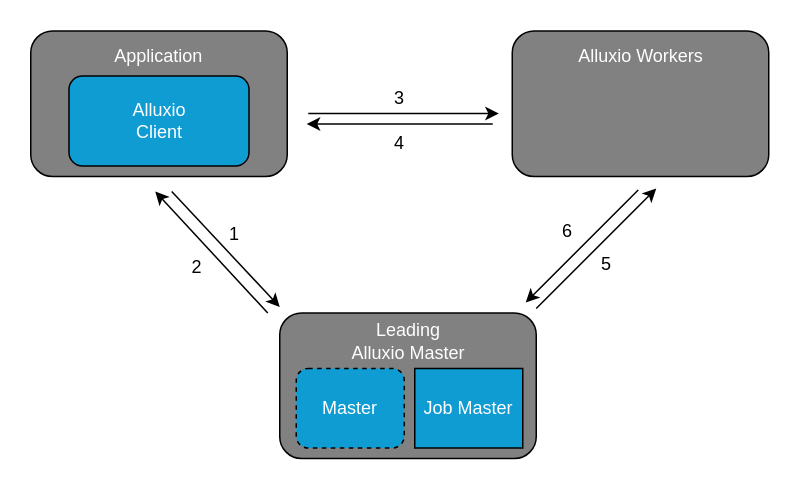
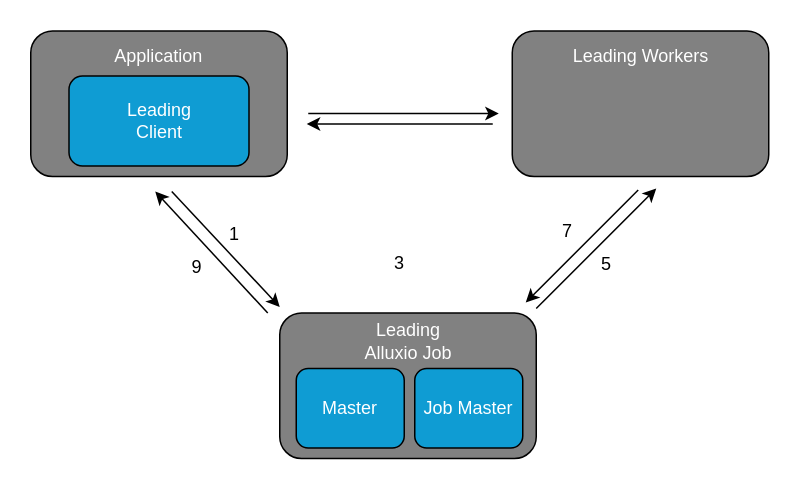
- <mxCell id="12" value="Alluxio Workers" style="text;html=1;strokeColor=none;fillColor=none;align=center;verticalAlign=middle;whiteSpace=wrap;rounded=0;fontColor=#FFFFFF;" parent="1" vertex="1"><mxGeometry x="379.5" y="22" width="94" height="30" as="geometry" /></mxCell>
+ <mxCell id="12" value="Leading Workers" style="text;html=1;strokeColor=none;fillColor=none;align=center;verticalAlign=middle;whiteSpace=wrap;rounded=0;fontColor=#FFFFFF;" parent="1" vertex="1"><mxGeometry x="379.5" y="22" width="94" height="30" as="geometry" /></mxCell>
- <mxCell id="18" value="3" style="text;html=1;strokeColor=none;fillColor=none;align=center;verticalAlign=middle;whiteSpace=wrap;rounded=0;fontColor=#000000;" parent="1" vertex="1"><mxGeometry x="236" y="50" width="60" height="30" as="geometry" /></mxCell>
+ <mxCell id="18" value="3" style="text;html=1;strokeColor=none;fillColor=none;align=center;verticalAlign=middle;whiteSpace=wrap;rounded=0;fontColor=#000000;" parent="1" vertex="1"><mxGeometry x="236" y="160" width="60" height="30" as="geometry" /></mxCell>
- <mxCell id="11" value="Alluxio Client" style="text;html=1;strokeColor=none;fillColor=none;align=center;verticalAlign=middle;whiteSpace=wrap;rounded=0;fontColor=#FFFFFF;" parent="1" vertex="1"><mxGeometry x="76" y="65" width="60" height="30" as="geometry" /></mxCell>
+ <mxCell id="11" value="Leading Client" style="text;html=1;strokeColor=none;fillColor=none;align=center;verticalAlign=middle;whiteSpace=wrap;rounded=0;fontColor=#FFFFFF;" parent="1" vertex="1"><mxGeometry x="76" y="65" width="60" height="30" as="geometry" /></mxCell>
- <mxCell id="19" value="4" style="text;html=1;strokeColor=none;fillColor=none;align=center;verticalAlign=middle;whiteSpace=wrap;rounded=0;fontColor=#000000;" parent="1" vertex="1"><mxGeometry x="236" y="80" width="60" height="30" as="geometry" /></mxCell>
- <mxCell id="23" value="6" style="text;html=1;strokeColor=none;fillColor=none;align=center;verticalAlign=middle;whiteSpace=wrap;rounded=0;" parent="1" vertex="1"><mxGeometry x="348" y="139" width="60" height="30" as="geometry" /></mxCell>
+ <mxCell id="23" value="7" style="text;html=1;strokeColor=none;fillColor=none;align=center;verticalAlign=middle;whiteSpace=wrap;rounded=0;" parent="1" vertex="1"><mxGeometry x="348" y="139" width="60" height="30" as="geometry" /></mxCell>
- <mxCell id="16" value="2" style="text;html=1;strokeColor=none;fillColor=none;align=center;verticalAlign=middle;whiteSpace=wrap;rounded=0;fontColor=#000000;" parent="1" vertex="1"><mxGeometry x="100.5" y="163" width="60" height="30" as="geometry" /></mxCell>
+ <mxCell id="16" value="9" style="text;html=1;strokeColor=none;fillColor=none;align=center;verticalAlign=middle;whiteSpace=wrap;rounded=0;fontColor=#000000;" parent="1" vertex="1"><mxGeometry x="100.5" y="163" width="60" height="30" as="geometry" /></mxCell>
- <mxCell id="13" value="Leading Alluxio Master" style="text;html=1;strokeColor=none;fillColor=none;align=center;verticalAlign=middle;whiteSpace=wrap;rounded=0;fontColor=#FFFFFF;" parent="1" vertex="1"><mxGeometry x="230.75" y="212" width="81.5" height="30" as="geometry" /></mxCell>
+ <mxCell id="13" value="Leading Alluxio Job" style="text;html=1;strokeColor=none;fillColor=none;align=center;verticalAlign=middle;whiteSpace=wrap;rounded=0;fontColor=#FFFFFF;" parent="1" vertex="1"><mxGeometry x="230.75" y="212" width="81.5" height="30" as="geometry" /></mxCell>
- <mxCell id="9" value="&lt;font color=&quot;#ffffff&quot;&gt;Master&lt;/font&gt;" style="rounded=1;whiteSpace=wrap;html=1;fillColor=#0F9CD3;dashed=1;" parent="1" vertex="1"><mxGeometry x="197" y="245" width="72" height="53" as="geometry" /></mxCell>
+ <mxCell id="9" value="&lt;font color=&quot;#ffffff&quot;&gt;Master&lt;/font&gt;" style="rounded=1;whiteSpace=wrap;html=1;fillColor=#0F9CD3;" parent="1" vertex="1"><mxGeometry x="197" y="245" width="72" height="53" as="geometry" /></mxCell>
- <mxCell id="8" value="&lt;font color=&quot;#ffffff&quot;&gt;Job Master&lt;/font&gt;" style="whiteSpace=wrap;html=1;fillColor=#0F9CD3;rounded=0;" parent="1" vertex="1"><mxGeometry x="276" y="245" width="72" height="53" as="geometry" /></mxCell>
+ <mxCell id="8" value="&lt;font color=&quot;#ffffff&quot;&gt;Job Master&lt;/font&gt;" style="rounded=1;whiteSpace=wrap;html=1;fillColor=#0F9CD3;" parent="1" vertex="1"><mxGeometry x="276" y="245" width="72" height="53" as="geometry" /></mxCell>
